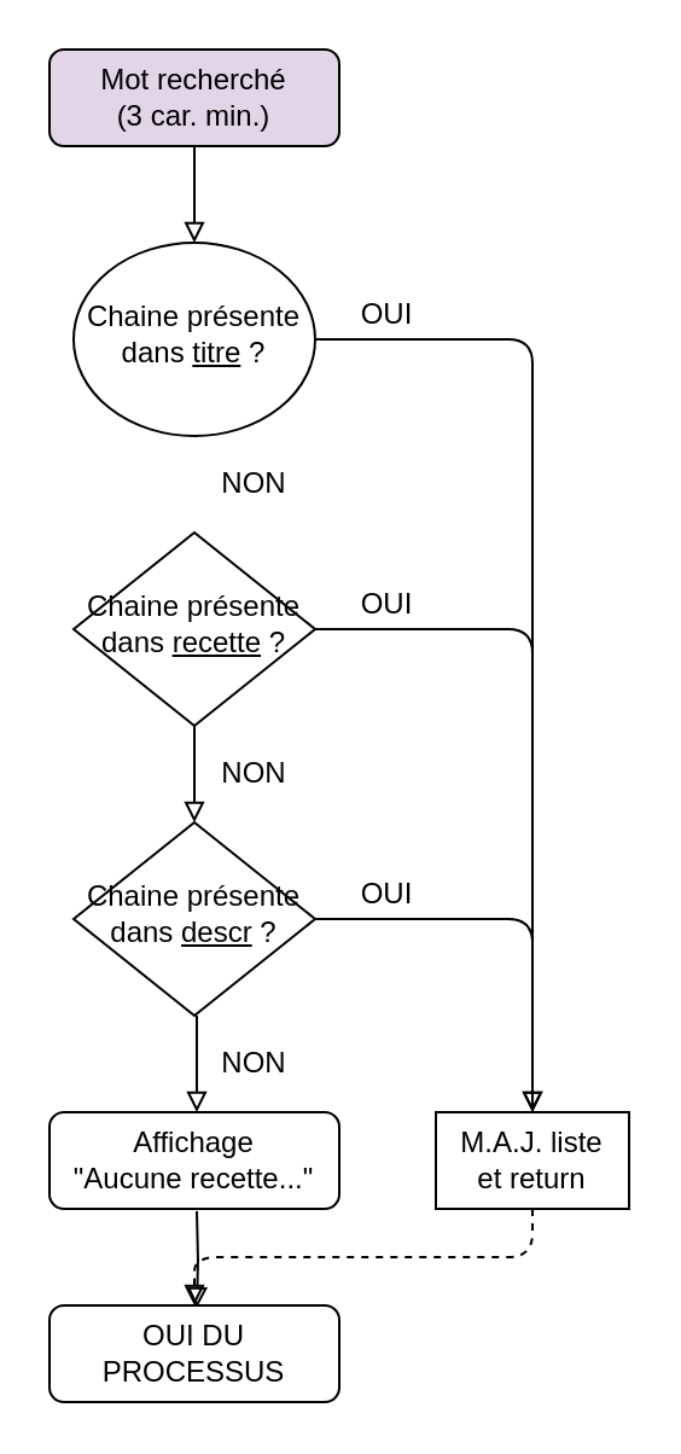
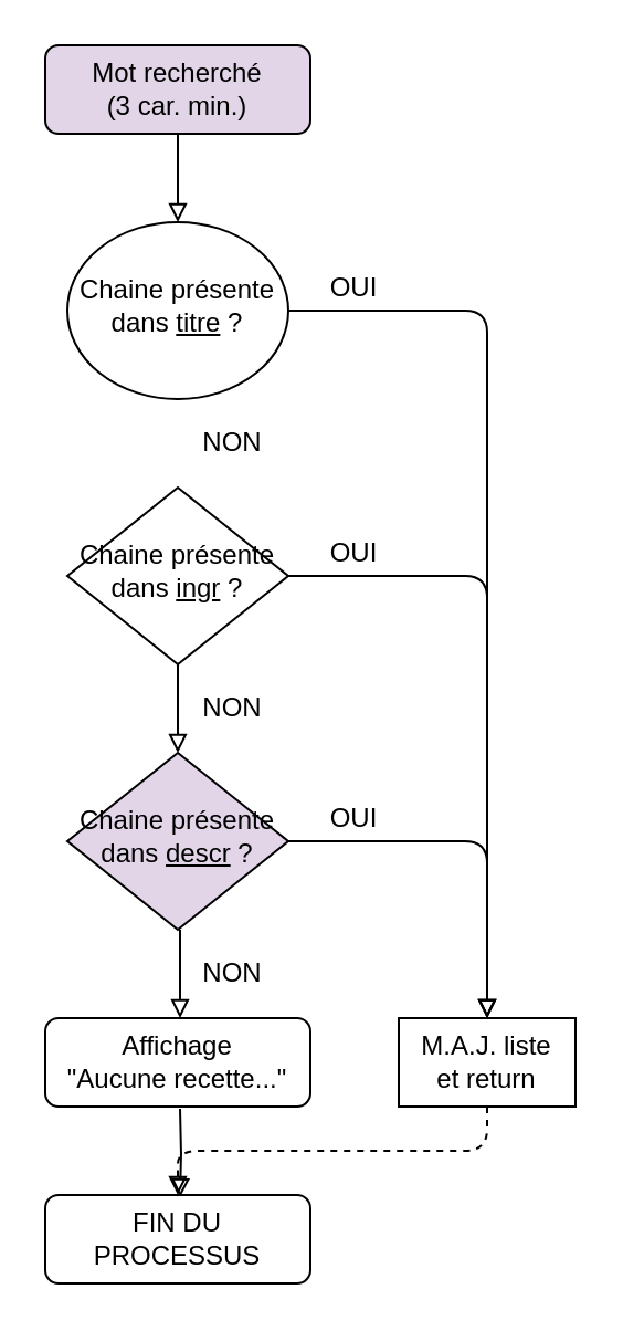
- <mxCell id="6" value="Chaine présente dans &lt;u&gt;recette&lt;/u&gt; ?" style="rhombus;whiteSpace=wrap;html=1;shadow=0;fontFamily=Helvetica;fontSize=12;align=center;strokeWidth=1;spacing=6;spacingTop=-4;" parent="1" vertex="1"><mxGeometry x="30" y="220" width="100" height="80" as="geometry" /></mxCell>
+ <mxCell id="6" value="Chaine présente dans &lt;u&gt;ingr&lt;/u&gt; ?" style="rhombus;whiteSpace=wrap;html=1;shadow=0;fontFamily=Helvetica;fontSize=12;align=center;strokeWidth=1;spacing=6;spacingTop=-4;" parent="1" vertex="1"><mxGeometry x="30" y="220" width="100" height="80" as="geometry" /></mxCell>
- <mxCell id="12" value="Chaine présente dans &lt;u&gt;descr&lt;/u&gt; ?" style="rhombus;whiteSpace=wrap;html=1;shadow=0;fontFamily=Helvetica;fontSize=12;align=center;strokeWidth=1;spacing=6;spacingTop=-4;" vertex="1" parent="1"><mxGeometry x="30" y="340" width="100" height="80" as="geometry" /></mxCell>
+ <mxCell id="12" value="Chaine présente dans &lt;u&gt;descr&lt;/u&gt; ?" style="rhombus;whiteSpace=wrap;html=1;shadow=0;fontFamily=Helvetica;fontSize=12;align=center;strokeWidth=1;spacing=6;spacingTop=-4;fillColor=#e1d5e7;" vertex="1" parent="1"><mxGeometry x="30" y="340" width="100" height="80" as="geometry" /></mxCell>
- <mxCell id="10" value="" style="endArrow=none;html=1;strokeColor=#000000;edgeStyle=orthogonalEdgeStyle;exitX=1;exitY=0.5;exitDx=0;exitDy=0;entryX=0.5;entryY=0;entryDx=0;entryDy=0;rounded=1;endFill=0;" edge="1" parent="1" source="4" target="5"><mxGeometry width="50" height="50" relative="1" as="geometry"><mxPoint x="180" y="340" as="sourcePoint" /><mxPoint x="230" y="290" as="targetPoint" /></mxGeometry></mxCell>
+ <mxCell id="10" value="" style="endArrow=block;html=1;strokeColor=#000000;edgeStyle=orthogonalEdgeStyle;exitX=1;exitY=0.5;exitDx=0;exitDy=0;entryX=0.5;entryY=0;entryDx=0;entryDy=0;rounded=1;endFill=0;" edge="1" parent="1" source="4" target="5"><mxGeometry width="50" height="50" relative="1" as="geometry"><mxPoint x="180" y="340" as="sourcePoint" /><mxPoint x="230" y="290" as="targetPoint" /></mxGeometry></mxCell>
- <mxCell id="20" value="OUI DU PROCESSUS" style="rounded=1;whiteSpace=wrap;html=1;fontSize=12;glass=0;strokeWidth=1;shadow=0;" vertex="1" parent="1"><mxGeometry x="20" y="540" width="120" height="40" as="geometry" /></mxCell>
+ <mxCell id="20" value="FIN DU PROCESSUS" style="rounded=1;whiteSpace=wrap;html=1;fontSize=12;glass=0;strokeWidth=1;shadow=0;" vertex="1" parent="1"><mxGeometry x="20" y="540" width="120" height="40" as="geometry" /></mxCell>
